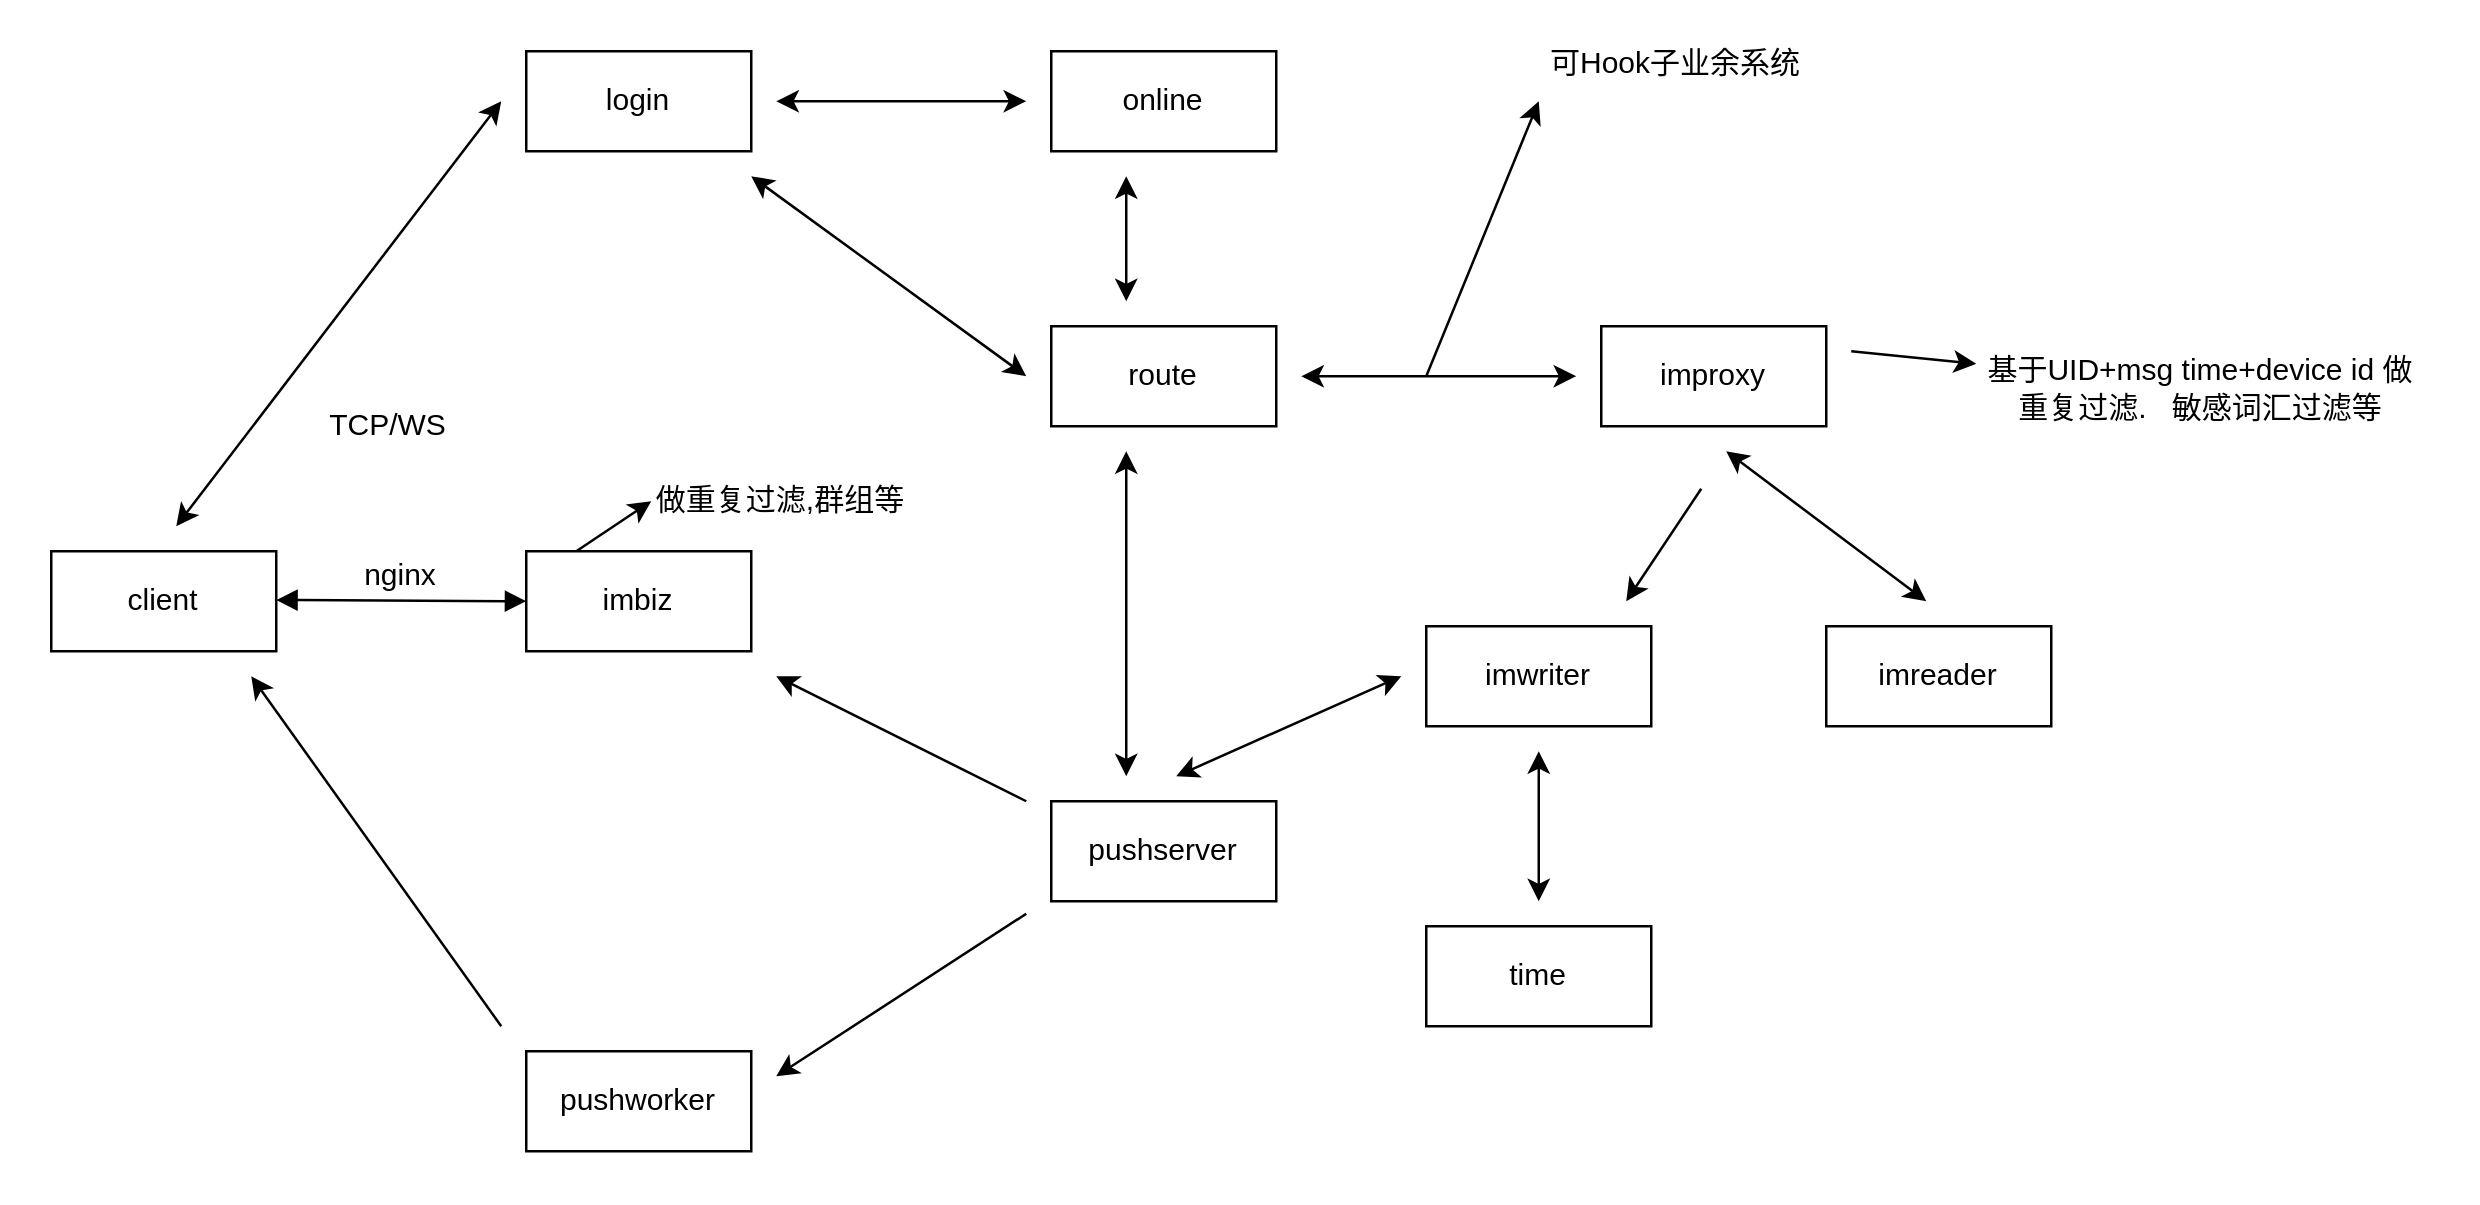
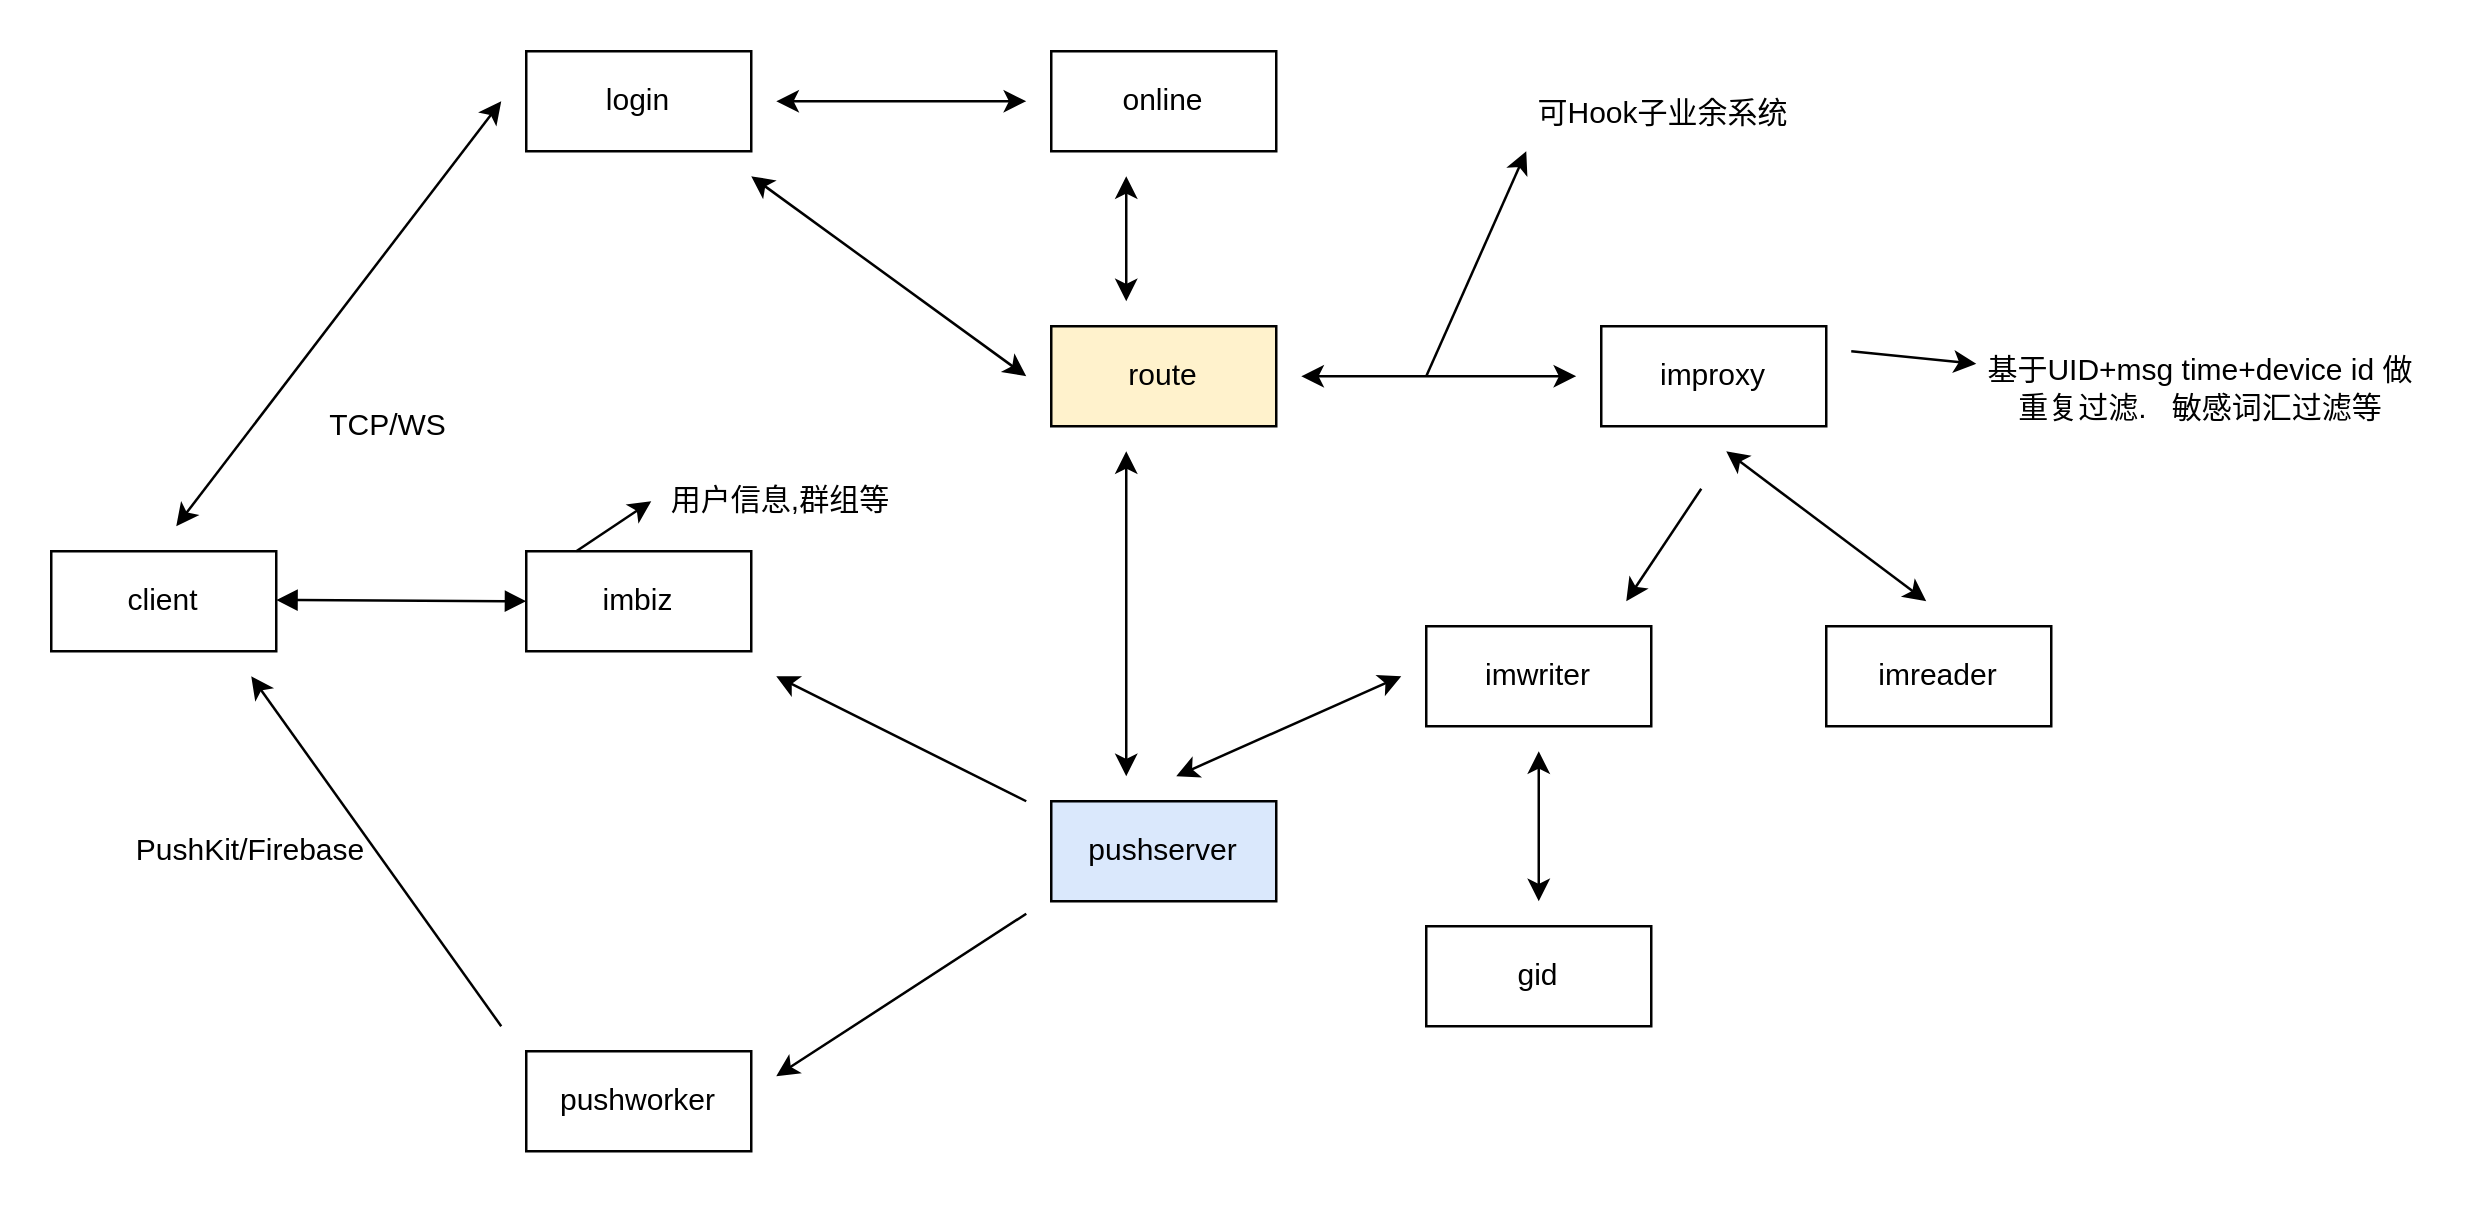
- <mxCell id="29" value="可Hook子业余系统" style="text;html=1;strokeColor=none;fillColor=none;align=center;verticalAlign=middle;whiteSpace=wrap;rounded=0;" vertex="1" parent="1"><mxGeometry x="615" y="10" width="110" height="30" as="geometry" /></mxCell>
+ <mxCell id="29" value="可Hook子业余系统" style="text;html=1;strokeColor=none;fillColor=none;align=center;verticalAlign=middle;whiteSpace=wrap;rounded=0;" vertex="1" parent="1"><mxGeometry x="610" y="30" width="110" height="30" as="geometry" /></mxCell>
- <mxCell id="4" value="route" style="rounded=0;whiteSpace=wrap;html=1;" vertex="1" parent="1"><mxGeometry x="420" y="130" width="90" height="40" as="geometry" /></mxCell>
+ <mxCell id="4" value="route" style="rounded=0;whiteSpace=wrap;html=1;fillColor=#fff2cc;" vertex="1" parent="1"><mxGeometry x="420" y="130" width="90" height="40" as="geometry" /></mxCell>
- <mxCell id="34" value="做重复过滤,群组等" style="text;html=1;strokeColor=none;fillColor=none;align=center;verticalAlign=middle;whiteSpace=wrap;rounded=0;" vertex="1" parent="1"><mxGeometry x="252" y="190" width="120" height="20" as="geometry" /></mxCell>
+ <mxCell id="34" value="用户信息,群组等" style="text;html=1;strokeColor=none;fillColor=none;align=center;verticalAlign=middle;whiteSpace=wrap;rounded=0;" vertex="1" parent="1"><mxGeometry x="252" y="190" width="120" height="20" as="geometry" /></mxCell>
- <mxCell id="21" value="nginx" style="text;html=1;strokeColor=none;fillColor=none;align=center;verticalAlign=middle;whiteSpace=wrap;rounded=0;" vertex="1" parent="1"><mxGeometry x="140" y="220" width="40" height="20" as="geometry" /></mxCell>
+ <mxCell id="23" value="PushKit/Firebase" style="text;html=1;strokeColor=none;fillColor=none;align=center;verticalAlign=middle;whiteSpace=wrap;rounded=0;" vertex="1" parent="1"><mxGeometry x="80" y="330" width="40" height="20" as="geometry" /></mxCell>
- <mxCell id="8" value="pushserver" style="rounded=0;whiteSpace=wrap;html=1;" vertex="1" parent="1"><mxGeometry x="420" y="320" width="90" height="40" as="geometry" /></mxCell>
+ <mxCell id="8" value="pushserver" style="rounded=0;whiteSpace=wrap;html=1;fillColor=#dae8fc;" vertex="1" parent="1"><mxGeometry x="420" y="320" width="90" height="40" as="geometry" /></mxCell>
- <mxCell id="24" value="time" style="rounded=0;whiteSpace=wrap;html=1;" vertex="1" parent="1"><mxGeometry x="570" y="370" width="90" height="40" as="geometry" /></mxCell>
+ <mxCell id="24" value="gid" style="rounded=0;whiteSpace=wrap;html=1;" vertex="1" parent="1"><mxGeometry x="570" y="370" width="90" height="40" as="geometry" /></mxCell>
